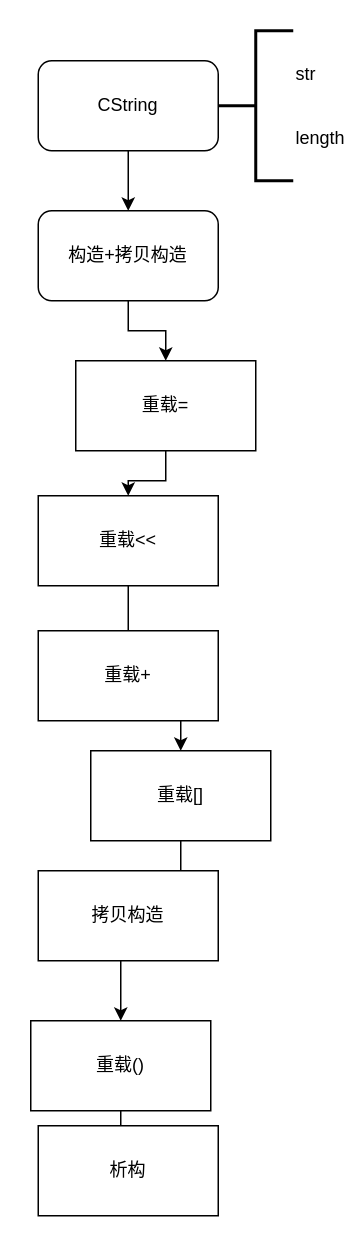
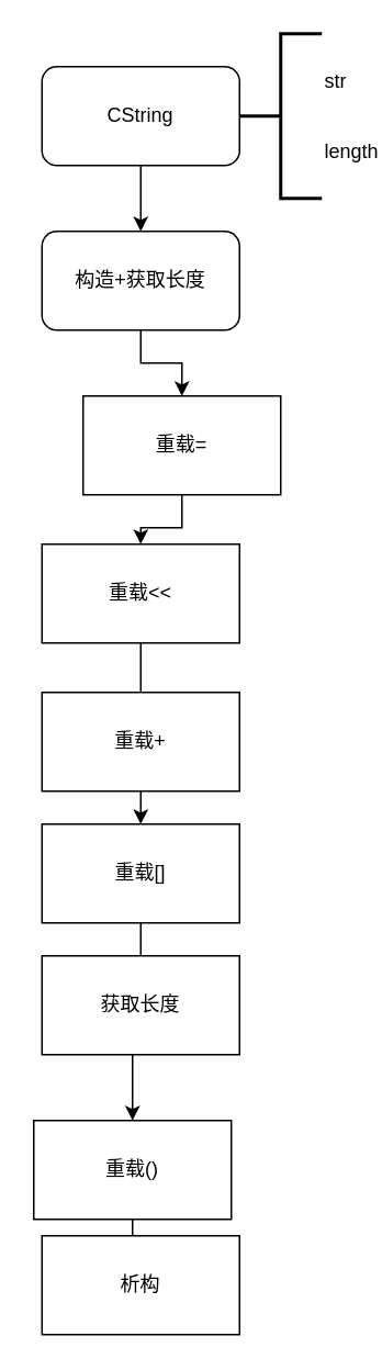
- <mxCell id="5" value="构造+拷贝构造" style="rounded=1;whiteSpace=wrap;html=1;" vertex="1" parent="1"><mxGeometry x="25" y="140" width="120" height="60" as="geometry" /></mxCell>
+ <mxCell id="5" value="构造+获取长度" style="rounded=1;whiteSpace=wrap;html=1;" vertex="1" parent="1"><mxGeometry x="25" y="140" width="120" height="60" as="geometry" /></mxCell>
- <mxCell id="12" value="重载[]" style="rounded=0;whiteSpace=wrap;html=1;" vertex="1" parent="1"><mxGeometry x="60" y="500" width="120" height="60" as="geometry" /></mxCell>
+ <mxCell id="12" value="重载[]" style="rounded=0;whiteSpace=wrap;html=1;" vertex="1" parent="1"><mxGeometry x="25" y="500" width="120" height="60" as="geometry" /></mxCell>
- <mxCell id="13" value="拷贝构造" style="rounded=0;whiteSpace=wrap;html=1;" vertex="1" parent="1"><mxGeometry x="25" y="580" width="120" height="60" as="geometry" /></mxCell>
+ <mxCell id="13" value="获取长度" style="rounded=0;whiteSpace=wrap;html=1;" vertex="1" parent="1"><mxGeometry x="25" y="580" width="120" height="60" as="geometry" /></mxCell>
